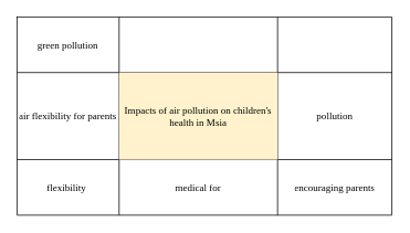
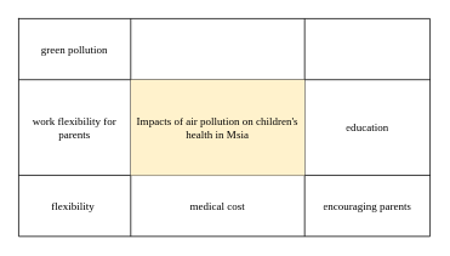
- <mxCell id="8" value="air flexibility for parents" style="shape=partialRectangle;html=1;whiteSpace=wrap;connectable=0;strokeColor=inherit;overflow=hidden;fillColor=none;top=0;left=0;bottom=0;right=0;pointerEvents=1;fontFamily=Lucida Console;" parent="7" vertex="1"><mxGeometry width="123" height="105" as="geometry"><mxRectangle width="123" height="105" as="alternateBounds" /></mxGeometry></mxCell>
+ <mxCell id="8" value="work flexibility for parents" style="shape=partialRectangle;html=1;whiteSpace=wrap;connectable=0;strokeColor=inherit;overflow=hidden;fillColor=none;top=0;left=0;bottom=0;right=0;pointerEvents=1;fontFamily=Lucida Console;" parent="7" vertex="1"><mxGeometry width="123" height="105" as="geometry"><mxRectangle width="123" height="105" as="alternateBounds" /></mxGeometry></mxCell>
- <mxCell id="10" value="pollution" style="shape=partialRectangle;html=1;whiteSpace=wrap;connectable=0;strokeColor=inherit;overflow=hidden;fillColor=none;top=0;left=0;bottom=0;right=0;pointerEvents=1;fontFamily=Lucida Console;" parent="7" vertex="1"><mxGeometry x="314" width="138" height="105" as="geometry"><mxRectangle width="138" height="105" as="alternateBounds" /></mxGeometry></mxCell>
+ <mxCell id="10" value="education" style="shape=partialRectangle;html=1;whiteSpace=wrap;connectable=0;strokeColor=inherit;overflow=hidden;fillColor=none;top=0;left=0;bottom=0;right=0;pointerEvents=1;fontFamily=Lucida Console;" parent="7" vertex="1"><mxGeometry x="314" width="138" height="105" as="geometry"><mxRectangle width="138" height="105" as="alternateBounds" /></mxGeometry></mxCell>
- <mxCell id="13" value="medical for" style="shape=partialRectangle;html=1;whiteSpace=wrap;connectable=0;strokeColor=inherit;overflow=hidden;fillColor=none;top=0;left=0;bottom=0;right=0;pointerEvents=1;fontFamily=Lucida Console;" parent="11" vertex="1"><mxGeometry x="123" width="191" height="67" as="geometry"><mxRectangle width="191" height="67" as="alternateBounds" /></mxGeometry></mxCell>
+ <mxCell id="13" value="medical cost" style="shape=partialRectangle;html=1;whiteSpace=wrap;connectable=0;strokeColor=inherit;overflow=hidden;fillColor=none;top=0;left=0;bottom=0;right=0;pointerEvents=1;fontFamily=Lucida Console;" parent="11" vertex="1"><mxGeometry x="123" width="191" height="67" as="geometry"><mxRectangle width="191" height="67" as="alternateBounds" /></mxGeometry></mxCell>
